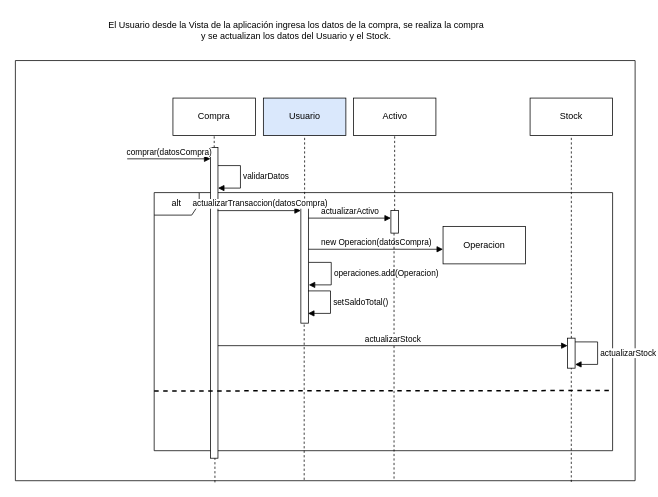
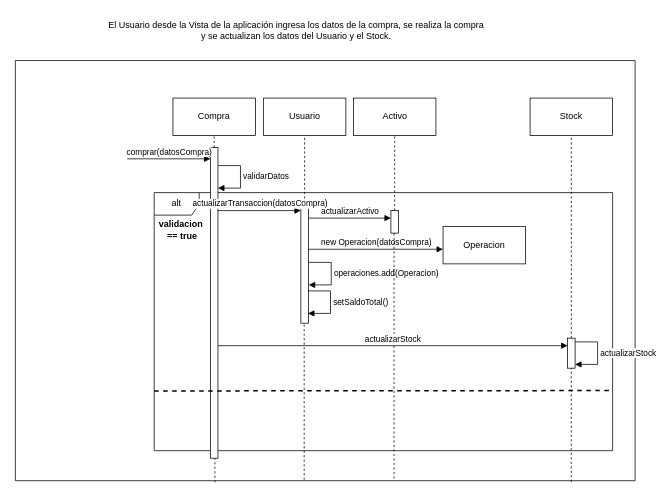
- <mxCell id="9" value="Usuario" style="html=1;whiteSpace=wrap;fillColor=#dae8fc;" parent="1" vertex="1"><mxGeometry x="350.5" y="130" width="110" height="50" as="geometry" /></mxCell>
+ <mxCell id="9" value="Usuario" style="html=1;whiteSpace=wrap;" parent="1" vertex="1"><mxGeometry x="350.5" y="130" width="110" height="50" as="geometry" /></mxCell>
+ <mxCell id="7" value="&lt;b&gt;validacion&amp;nbsp; == true&lt;/b&gt;" style="text;html=1;align=center;verticalAlign=middle;whiteSpace=wrap;rounded=0;" parent="1" vertex="1"><mxGeometry x="205" y="291" width="75" height="30" as="geometry" /></mxCell>
